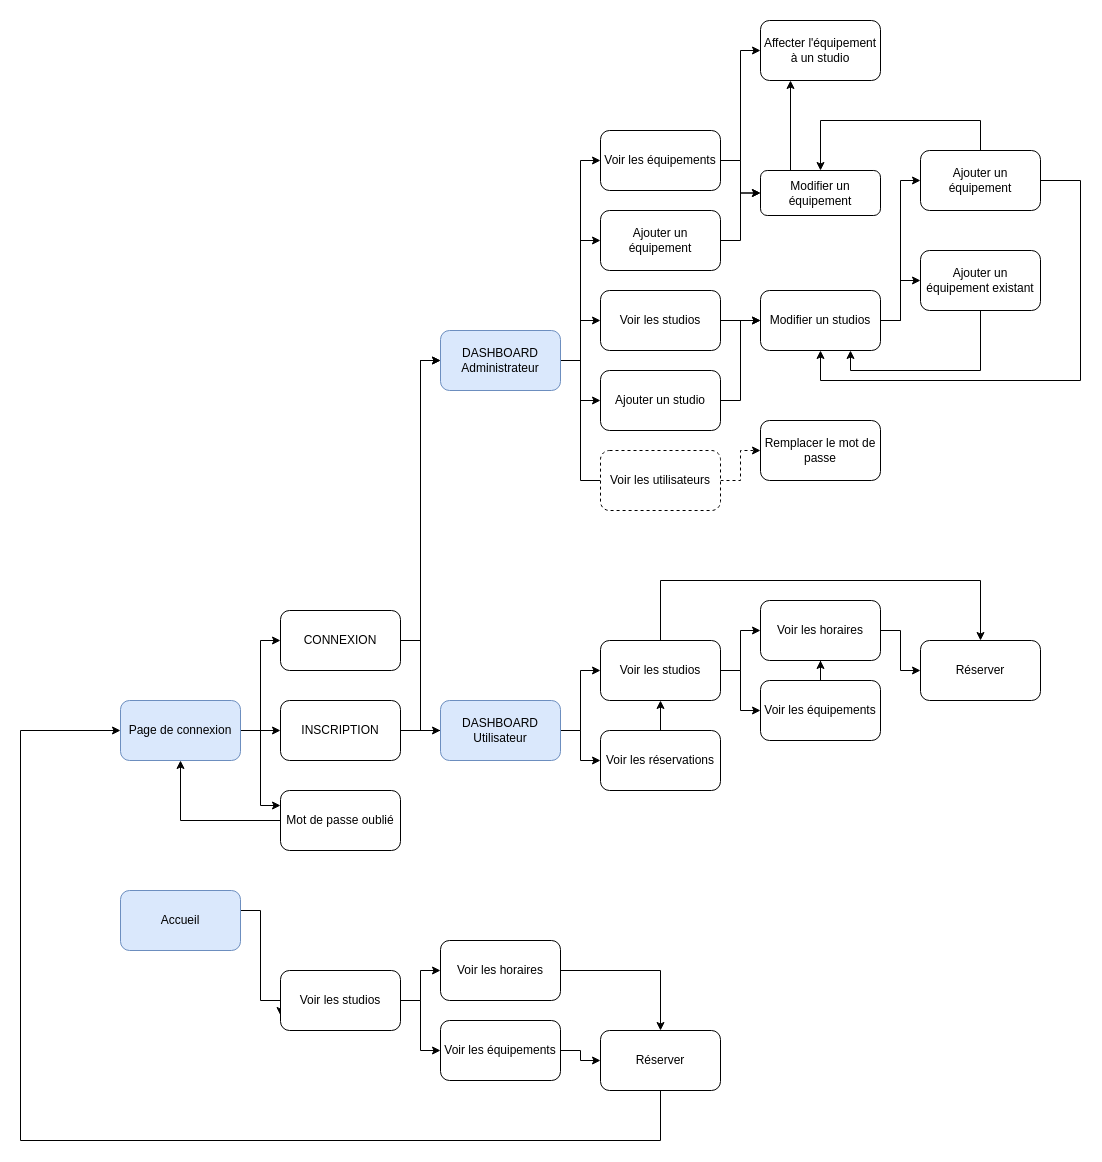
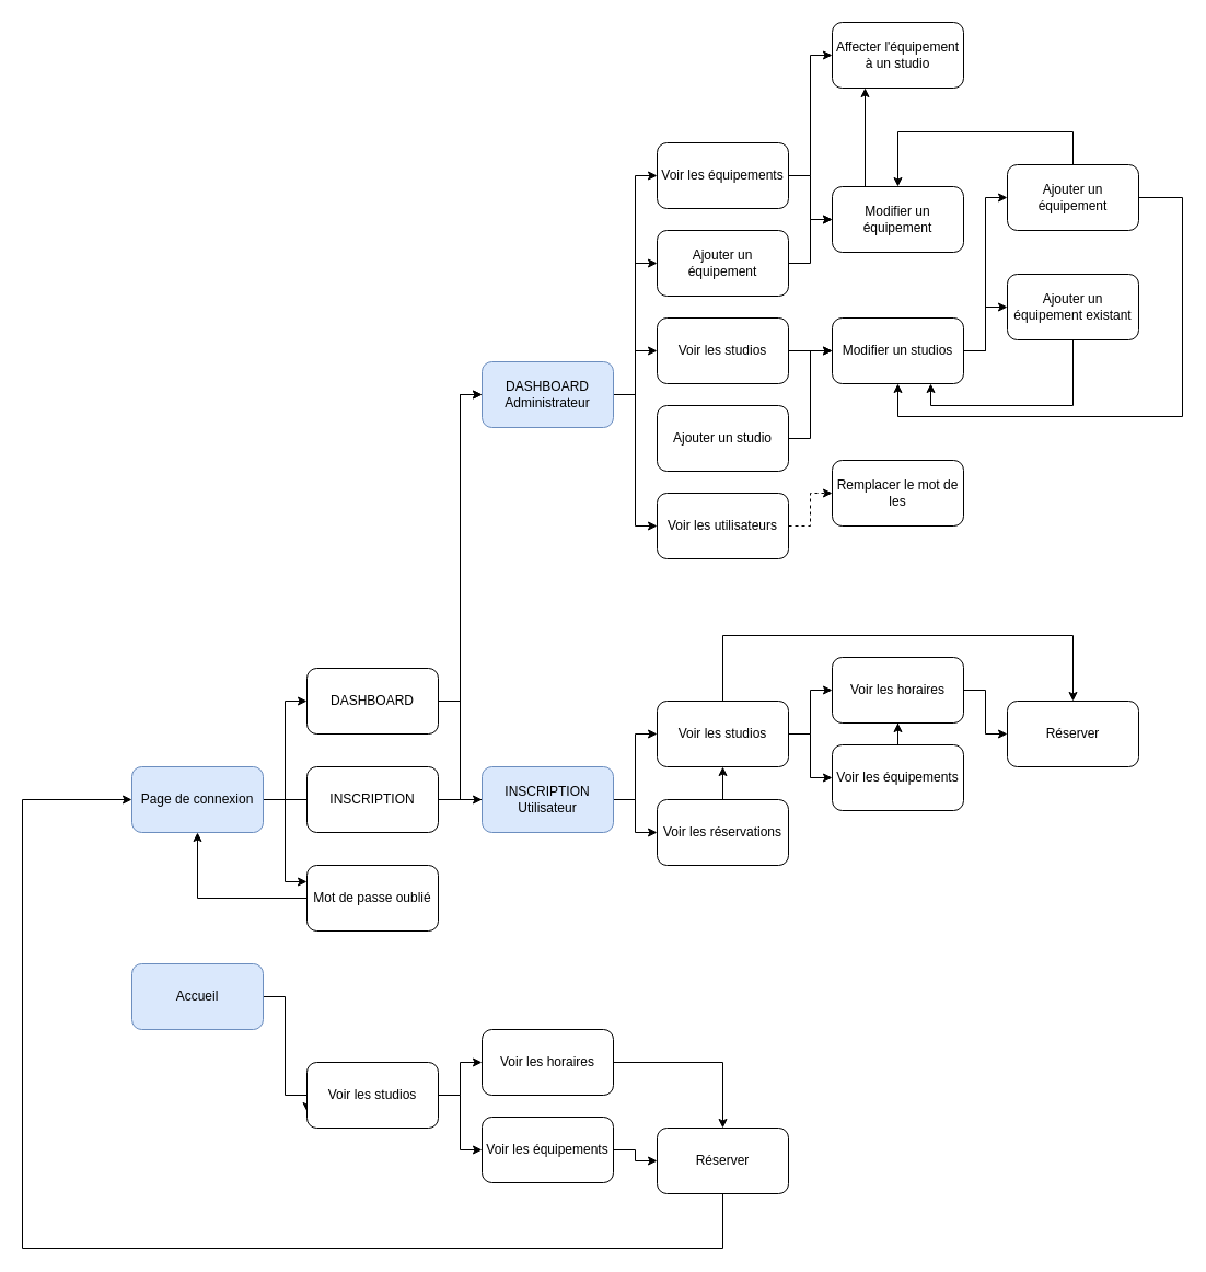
- <mxCell id="65" value="Modifier un équipement" style="rounded=1;whiteSpace=wrap;html=1;" vertex="1" parent="1"><mxGeometry x="760" y="170" width="120" height="45" as="geometry" /></mxCell>
+ <mxCell id="65" value="Modifier un équipement" style="rounded=1;whiteSpace=wrap;html=1;" vertex="1" parent="1"><mxGeometry x="760" y="170" width="120" height="60" as="geometry" /></mxCell>
- <mxCell id="40" style="edgeStyle=orthogonalEdgeStyle;rounded=0;orthogonalLoop=1;jettySize=auto;html=1;" edge="1" parent="1" source="44" target="48"><mxGeometry relative="1" as="geometry" /></mxCell>
- <mxCell id="66" value="Remplacer le mot de passe" style="rounded=1;whiteSpace=wrap;html=1;" vertex="1" parent="1"><mxGeometry x="760" y="420" width="120" height="60" as="geometry" /></mxCell>
+ <mxCell id="66" value="Remplacer le mot de les" style="rounded=1;whiteSpace=wrap;html=1;" vertex="1" parent="1"><mxGeometry x="760" y="420" width="120" height="60" as="geometry" /></mxCell>
- <mxCell id="39" style="edgeStyle=orthogonalEdgeStyle;rounded=0;orthogonalLoop=1;jettySize=auto;html=1;entryX=0;entryY=0.5;entryDx=0;entryDy=0;endArrow=none;" edge="1" parent="1" source="44" target="50"><mxGeometry relative="1" as="geometry" /></mxCell>
+ <mxCell id="39" style="edgeStyle=orthogonalEdgeStyle;rounded=0;orthogonalLoop=1;jettySize=auto;html=1;entryX=0;entryY=0.5;entryDx=0;entryDy=0;" edge="1" parent="1" source="44" target="50"><mxGeometry relative="1" as="geometry" /></mxCell>
- <mxCell id="50" value="Voir les utilisateurs" style="rounded=1;whiteSpace=wrap;html=1;dashed=1;" vertex="1" parent="1"><mxGeometry x="600" y="450" width="120" height="60" as="geometry" /></mxCell>
+ <mxCell id="50" value="Voir les utilisateurs" style="rounded=1;whiteSpace=wrap;html=1;" vertex="1" parent="1"><mxGeometry x="600" y="450" width="120" height="60" as="geometry" /></mxCell>
- <mxCell id="4" value="CONNEXION" style="rounded=1;whiteSpace=wrap;html=1;" vertex="1" parent="1"><mxGeometry x="280" y="610" width="120" height="60" as="geometry" /></mxCell>
+ <mxCell id="4" value="DASHBOARD" style="rounded=1;whiteSpace=wrap;html=1;" vertex="1" parent="1"><mxGeometry x="280" y="610" width="120" height="60" as="geometry" /></mxCell>
- <mxCell id="19" style="edgeStyle=orthogonalEdgeStyle;rounded=0;orthogonalLoop=1;jettySize=auto;html=1;entryX=0;entryY=0.5;entryDx=0;entryDy=0;" edge="1" parent="1" source="21" target="7"><mxGeometry relative="1" as="geometry" /></mxCell>
+ <mxCell id="19" style="edgeStyle=orthogonalEdgeStyle;rounded=0;orthogonalLoop=1;jettySize=auto;html=1;entryX=0;entryY=0.5;entryDx=0;entryDy=0;endArrow=none;" edge="1" parent="1" source="21" target="7"><mxGeometry relative="1" as="geometry" /></mxCell>
- <mxCell id="25" value="DASHBOARD Utilisateur" style="rounded=1;whiteSpace=wrap;html=1;fillColor=#dae8fc;strokeColor=#6c8ebf;" vertex="1" parent="1"><mxGeometry x="440" y="700" width="120" height="60" as="geometry" /></mxCell>
+ <mxCell id="25" value="INSCRIPTION Utilisateur" style="rounded=1;whiteSpace=wrap;html=1;fillColor=#dae8fc;strokeColor=#6c8ebf;" vertex="1" parent="1"><mxGeometry x="440" y="700" width="120" height="60" as="geometry" /></mxCell>
- <mxCell id="11" value="Accueil" style="rounded=1;whiteSpace=wrap;html=1;fillColor=#dae8fc;strokeColor=#6c8ebf;" vertex="1" parent="1"><mxGeometry x="120" y="890" width="120" height="60" as="geometry" /></mxCell>
+ <mxCell id="11" value="Accueil" style="rounded=1;whiteSpace=wrap;html=1;fillColor=#dae8fc;strokeColor=#6c8ebf;" vertex="1" parent="1"><mxGeometry x="120" y="880" width="120" height="60" as="geometry" /></mxCell>
